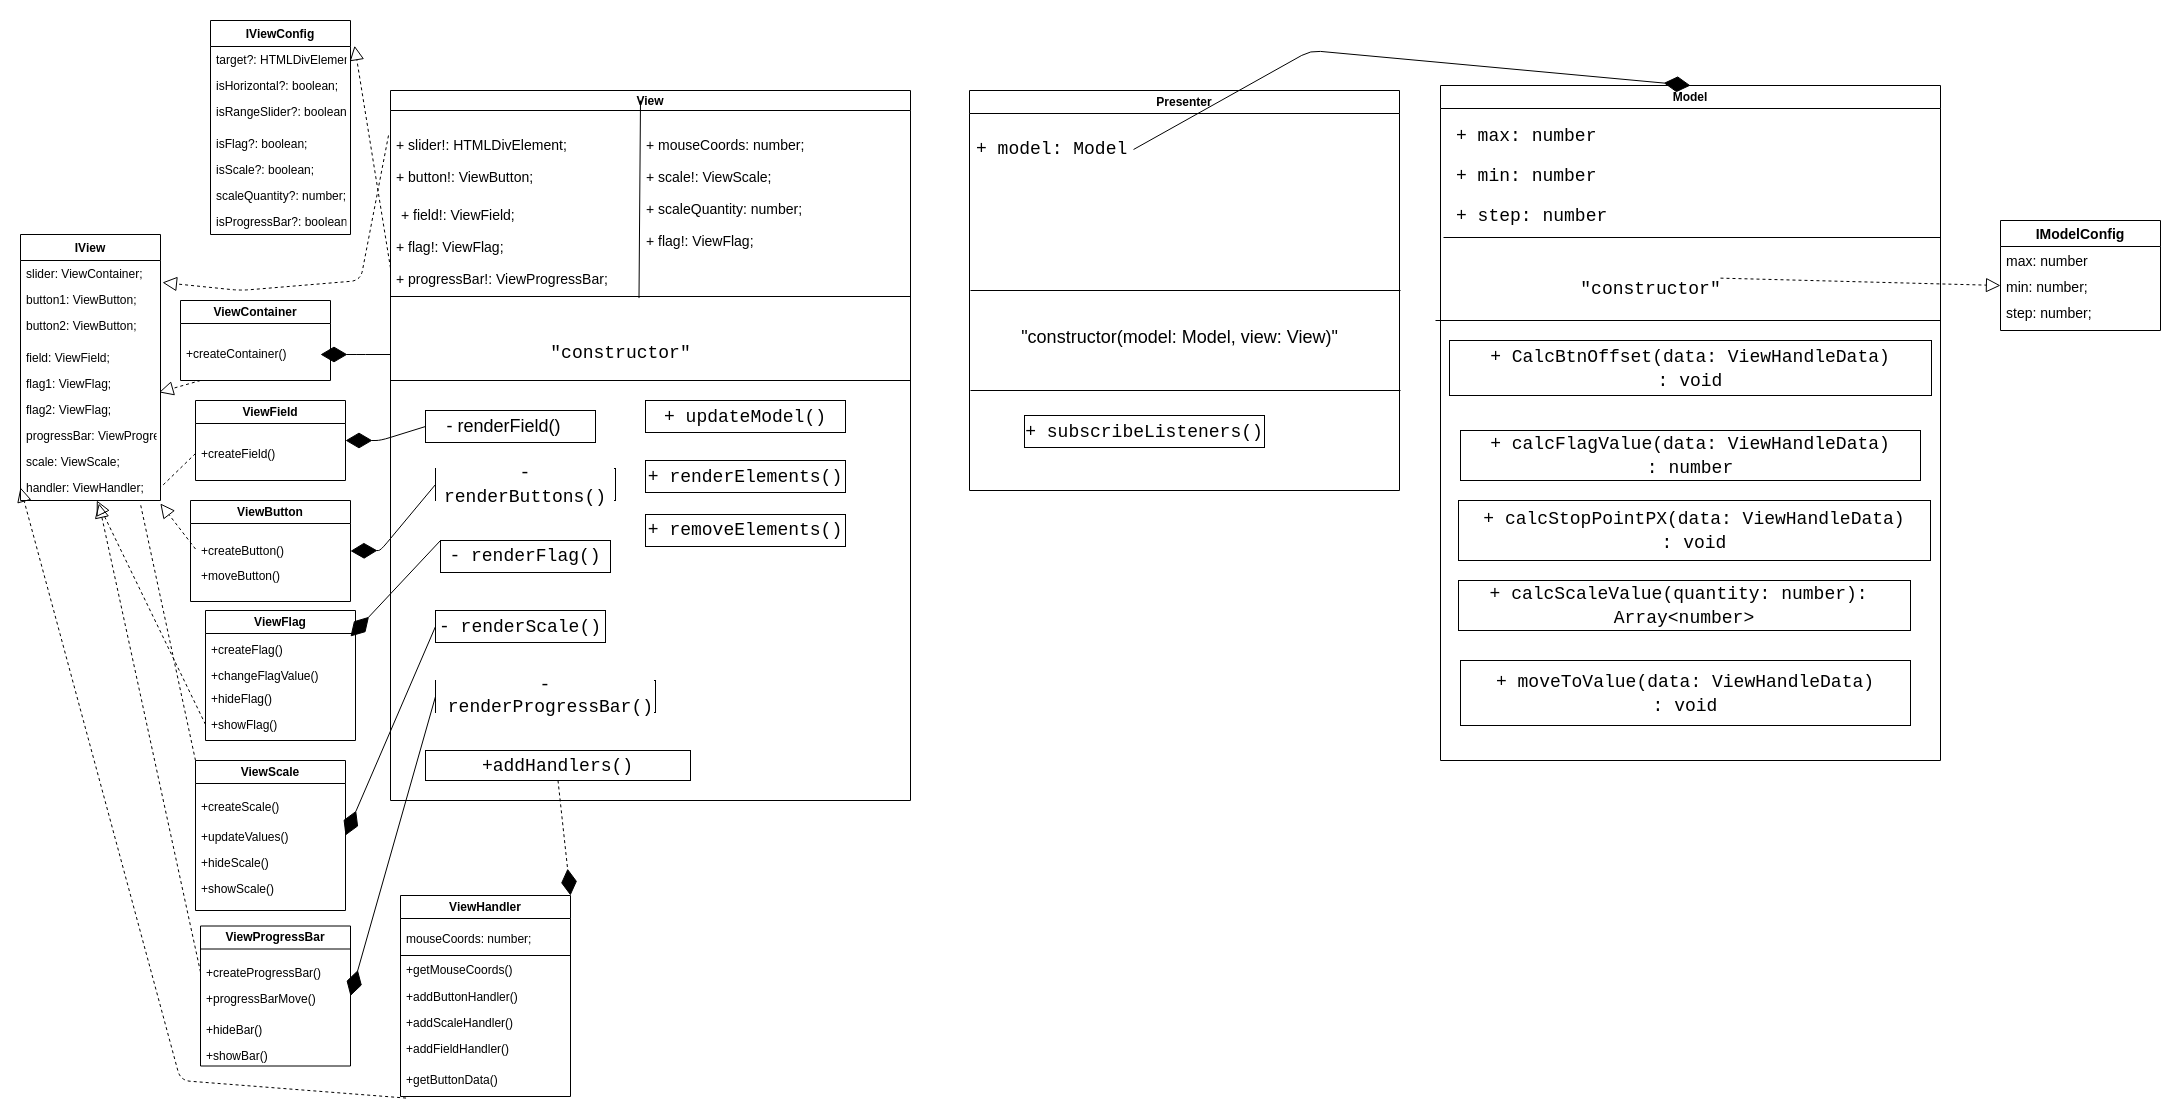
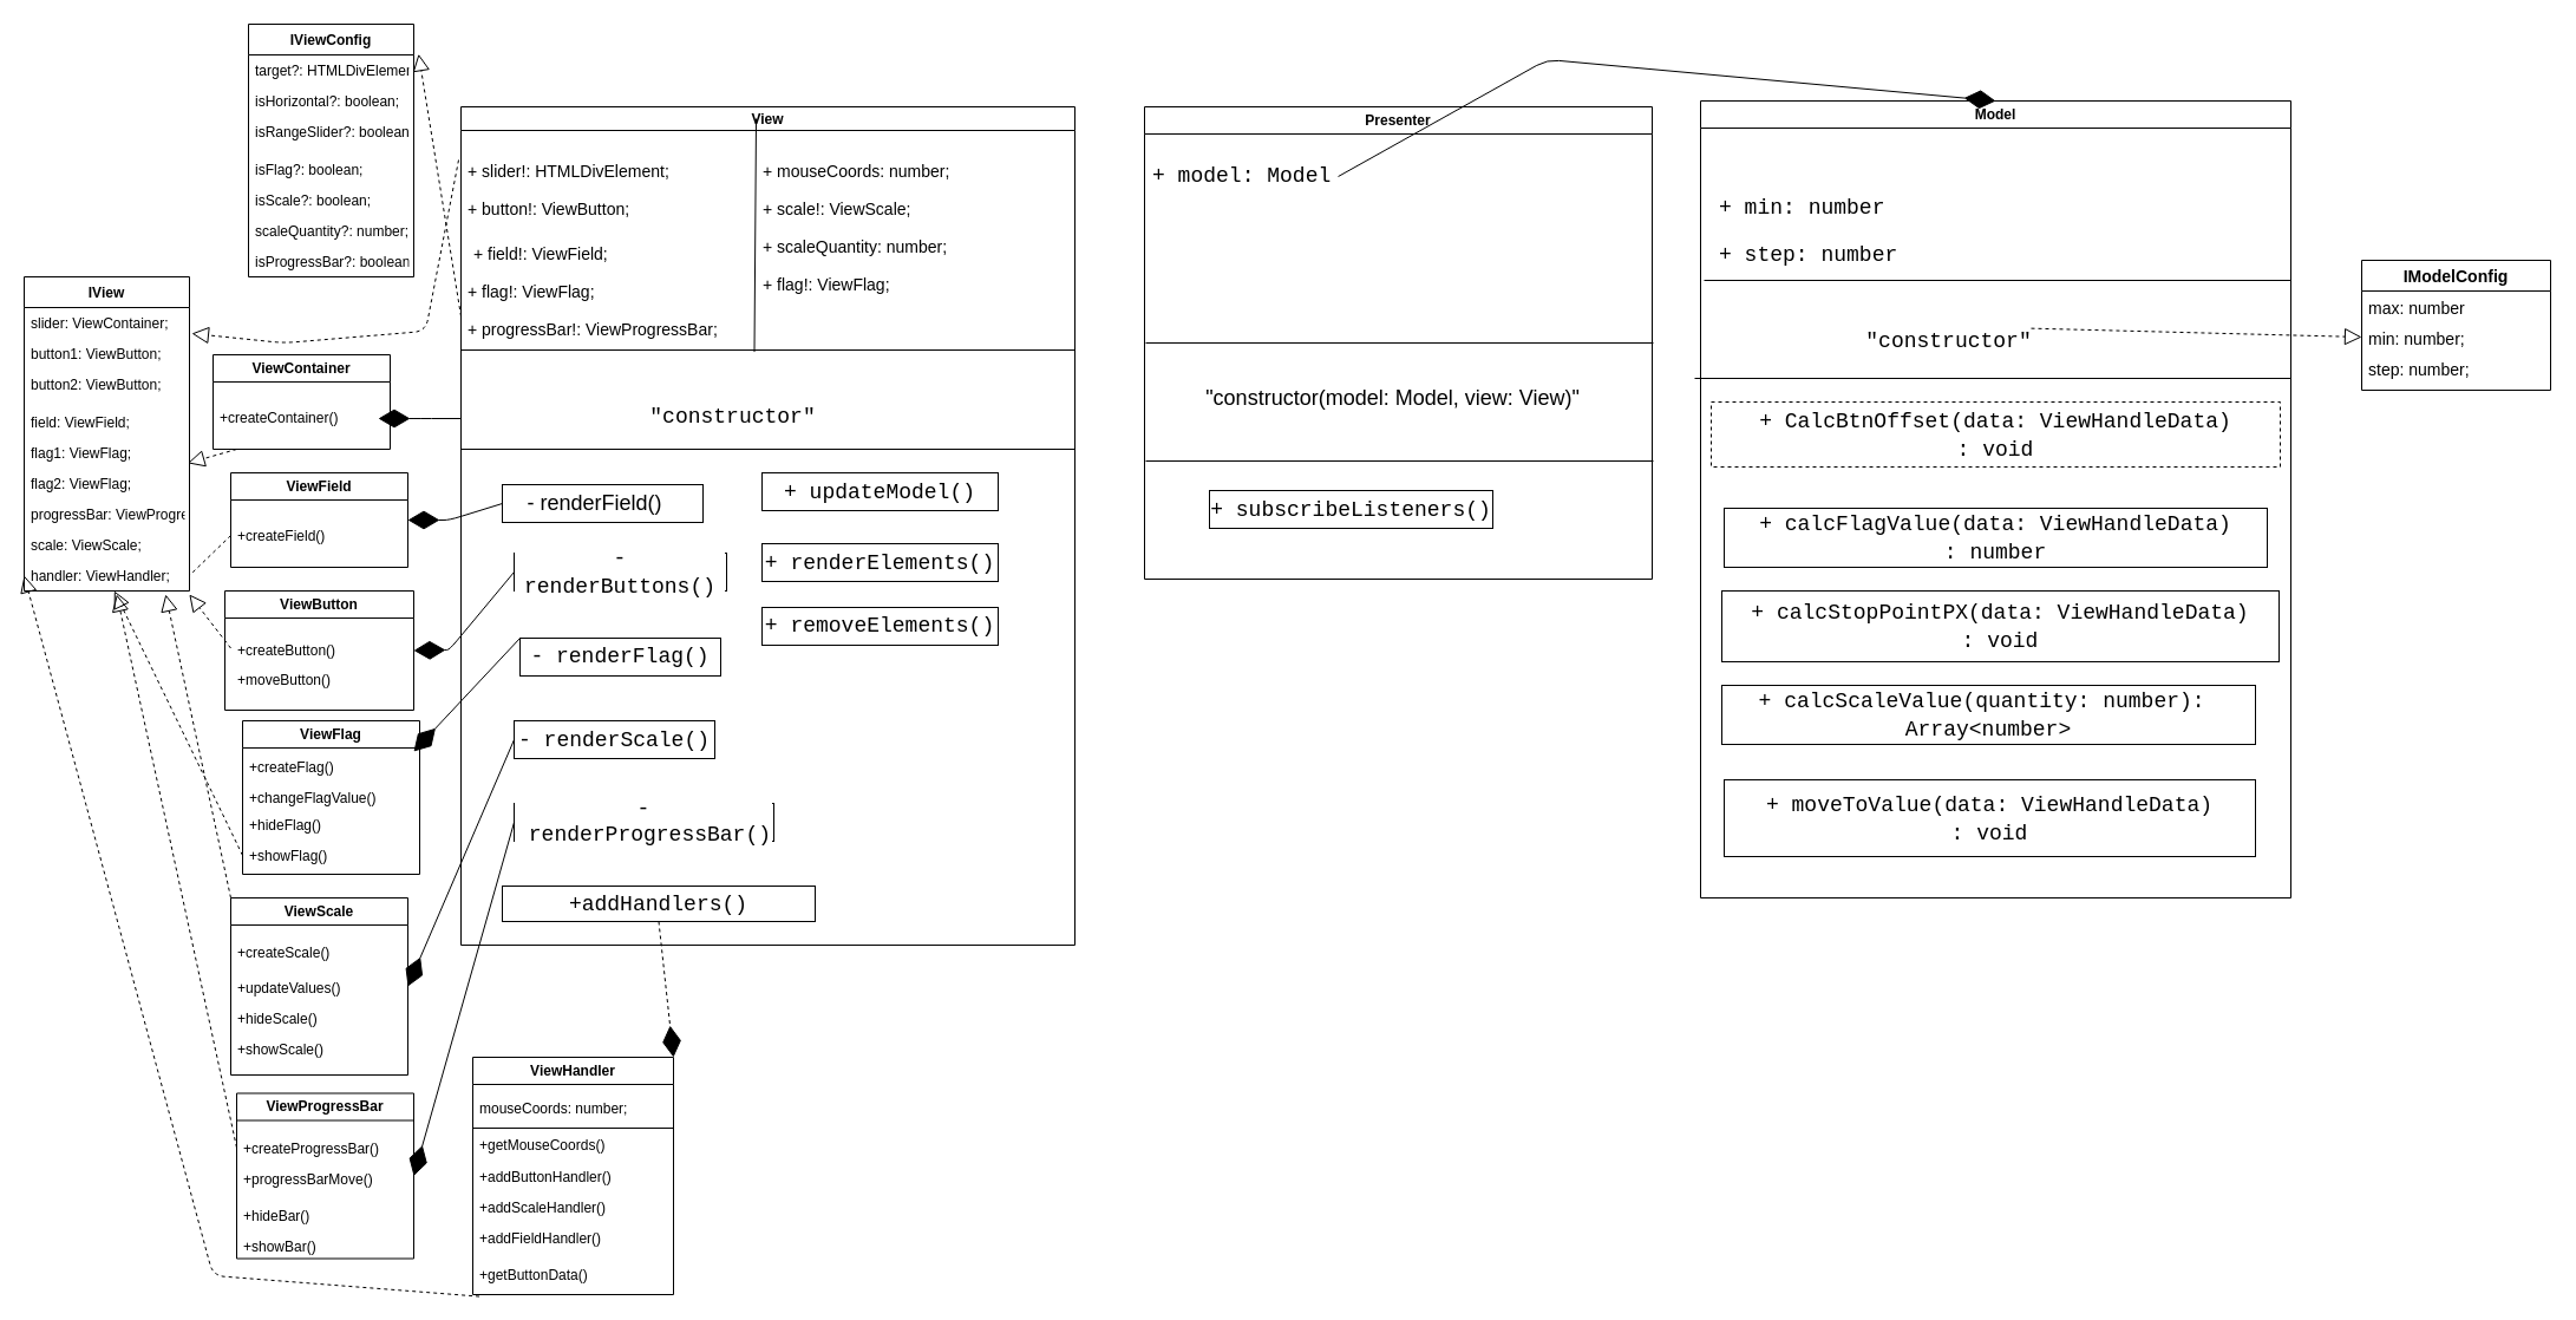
- <mxCell id="10" value="&lt;div style=&quot;font-family: consolas, &amp;quot;courier new&amp;quot;, monospace; font-size: 18px; line-height: 24px;&quot;&gt;+&amp;nbsp;&lt;span style=&quot;font-family: consolas, &amp;quot;courier new&amp;quot;, monospace; font-size: 18px;&quot;&gt;max&lt;/span&gt;&lt;span style=&quot;font-family: consolas, &amp;quot;courier new&amp;quot;, monospace; font-size: 18px;&quot;&gt;:&amp;nbsp;&lt;/span&gt;&lt;span style=&quot;font-family: consolas, &amp;quot;courier new&amp;quot;, monospace; font-size: 18px;&quot;&gt;number&lt;/span&gt;&lt;/div&gt;" style="text;html=1;align=left;verticalAlign=top;resizable=0;points=[];autosize=1;spacingLeft=4;fontSize=18;spacingRight=4;" parent="2" vertex="1"><mxGeometry x="10" y="32" width="150" height="30" as="geometry" /></mxCell>
- <mxCell id="5" value="&lt;div style=&quot;font-family: &amp;#34;consolas&amp;#34; , &amp;#34;courier new&amp;#34; , monospace ; font-size: 18px ; line-height: 24px&quot;&gt;&lt;div style=&quot;font-family: &amp;#34;consolas&amp;#34; , &amp;#34;courier new&amp;#34; , monospace ; line-height: 24px&quot;&gt;+ CalcBtnOffset&lt;span style=&quot;font-family: &amp;#34;consolas&amp;#34; , &amp;#34;courier new&amp;#34; , monospace&quot;&gt;(&lt;/span&gt;&lt;span style=&quot;font-family: &amp;#34;consolas&amp;#34; , &amp;#34;courier new&amp;#34; , monospace&quot;&gt;data:&amp;nbsp;&lt;/span&gt;&lt;span style=&quot;font-family: &amp;#34;consolas&amp;#34; , &amp;#34;courier new&amp;#34; , monospace&quot;&gt;ViewHandleData&lt;/span&gt;)&lt;/div&gt;&lt;div style=&quot;font-family: &amp;#34;consolas&amp;#34; , &amp;#34;courier new&amp;#34; , monospace ; line-height: 24px&quot;&gt;:&amp;nbsp;void&lt;br&gt;&lt;/div&gt;&lt;/div&gt;" style="rounded=0;whiteSpace=wrap;html=1;labelBackgroundColor=#ffffff;" parent="2" vertex="1"><mxGeometry x="9" y="255" width="482" height="55" as="geometry" /></mxCell>
+ <mxCell id="5" value="&lt;div style=&quot;font-family: &amp;#34;consolas&amp;#34; , &amp;#34;courier new&amp;#34; , monospace ; font-size: 18px ; line-height: 24px&quot;&gt;&lt;div style=&quot;font-family: &amp;#34;consolas&amp;#34; , &amp;#34;courier new&amp;#34; , monospace ; line-height: 24px&quot;&gt;+ CalcBtnOffset&lt;span style=&quot;font-family: &amp;#34;consolas&amp;#34; , &amp;#34;courier new&amp;#34; , monospace&quot;&gt;(&lt;/span&gt;&lt;span style=&quot;font-family: &amp;#34;consolas&amp;#34; , &amp;#34;courier new&amp;#34; , monospace&quot;&gt;data:&amp;nbsp;&lt;/span&gt;&lt;span style=&quot;font-family: &amp;#34;consolas&amp;#34; , &amp;#34;courier new&amp;#34; , monospace&quot;&gt;ViewHandleData&lt;/span&gt;)&lt;/div&gt;&lt;div style=&quot;font-family: &amp;#34;consolas&amp;#34; , &amp;#34;courier new&amp;#34; , monospace ; line-height: 24px&quot;&gt;:&amp;nbsp;void&lt;br&gt;&lt;/div&gt;&lt;/div&gt;" style="rounded=0;whiteSpace=wrap;html=1;labelBackgroundColor=#ffffff;dashed=1;" parent="2" vertex="1"><mxGeometry x="9" y="255" width="482" height="55" as="geometry" /></mxCell>
- <mxCell id="99" value="" style="endArrow=none;dashed=1;endFill=0;endSize=12;html=1;fontColor=#000000;exitX=0;exitY=0;exitDx=0;exitDy=0;entryX=0.856;entryY=1.115;entryDx=0;entryDy=0;entryPerimeter=0;" parent="1" source="102" target="90" edge="1"><mxGeometry width="160" relative="1" as="geometry"><mxPoint x="150" y="660" as="sourcePoint" /><mxPoint x="95.64" y="578.676" as="targetPoint" /><Array as="points" /></mxGeometry></mxCell>
+ <mxCell id="99" value="" style="endArrow=block;dashed=1;endFill=0;endSize=12;html=1;fontColor=#000000;exitX=0;exitY=0;exitDx=0;exitDy=0;entryX=0.856;entryY=1.115;entryDx=0;entryDy=0;entryPerimeter=0;" parent="1" source="102" target="90" edge="1"><mxGeometry width="160" relative="1" as="geometry"><mxPoint x="150" y="660" as="sourcePoint" /><mxPoint x="95.64" y="578.676" as="targetPoint" /><Array as="points" /></mxGeometry></mxCell>
